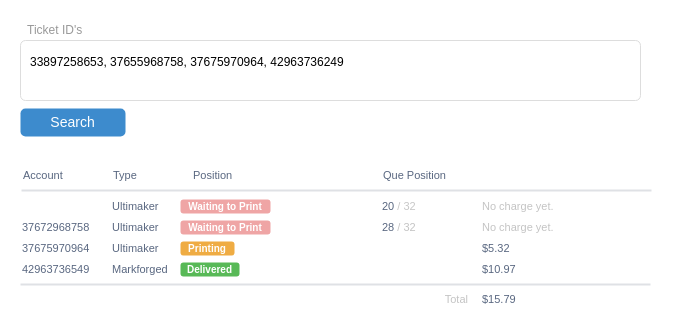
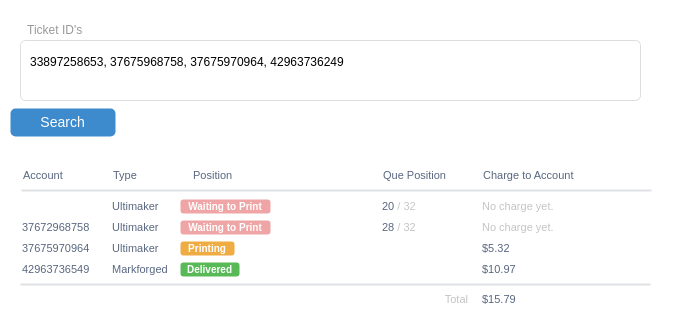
- <mxCell id="3" value="&lt;div&gt;33897258653,&amp;nbsp;&lt;span&gt;37655968758,&amp;nbsp;&lt;/span&gt;&lt;span&gt;37675970964,&amp;nbsp;&lt;/span&gt;&lt;span&gt;42963736249&lt;/span&gt;&lt;/div&gt;" style="html=1;shadow=0;dashed=0;shape=mxgraph.bootstrap.rrect;rSize=5;fontSize=12;strokeColor=#dddddd;align=left;spacing=10;verticalAlign=top;whiteSpace=wrap;rounded=0;" parent="1" vertex="1"><mxGeometry x="20" y="40" width="620" height="60" as="geometry" /></mxCell>
+ <mxCell id="3" value="&lt;div&gt;33897258653,&amp;nbsp;&lt;span&gt;37675968758,&amp;nbsp;&lt;/span&gt;&lt;span&gt;37675970964,&amp;nbsp;&lt;/span&gt;&lt;span&gt;42963736249&lt;/span&gt;&lt;/div&gt;" style="html=1;shadow=0;dashed=0;shape=mxgraph.bootstrap.rrect;rSize=5;fontSize=12;strokeColor=#dddddd;align=left;spacing=10;verticalAlign=top;whiteSpace=wrap;rounded=0;" parent="1" vertex="1"><mxGeometry x="20" y="40" width="620" height="60" as="geometry" /></mxCell>
- <mxCell id="4" value="Search" style="html=1;shadow=0;dashed=0;shape=mxgraph.bootstrap.rrect;align=center;rSize=5;strokeColor=none;fillColor=#3D8BCD;fontColor=#ffffff;fontSize=14;whiteSpace=wrap;rounded=0;" parent="1" vertex="1"><mxGeometry x="20" y="108" width="105" height="28" as="geometry" /></mxCell>
+ <mxCell id="4" value="Search" style="html=1;shadow=0;dashed=0;shape=mxgraph.bootstrap.rrect;align=center;rSize=5;strokeColor=none;fillColor=#3D8BCD;fontColor=#ffffff;fontSize=14;whiteSpace=wrap;rounded=0;" parent="1" vertex="1"><mxGeometry x="10" y="108" width="105" height="28" as="geometry" /></mxCell>
+ <mxCell id="9" value="Charge to Account" style="html=1;fillColor=none;strokeColor=none;fontSize=11;align=left;fontColor=#596780;whiteSpace=wrap" vertex="1" parent="5"><mxGeometry x="461" width="120" height="20" as="geometry" /></mxCell>
